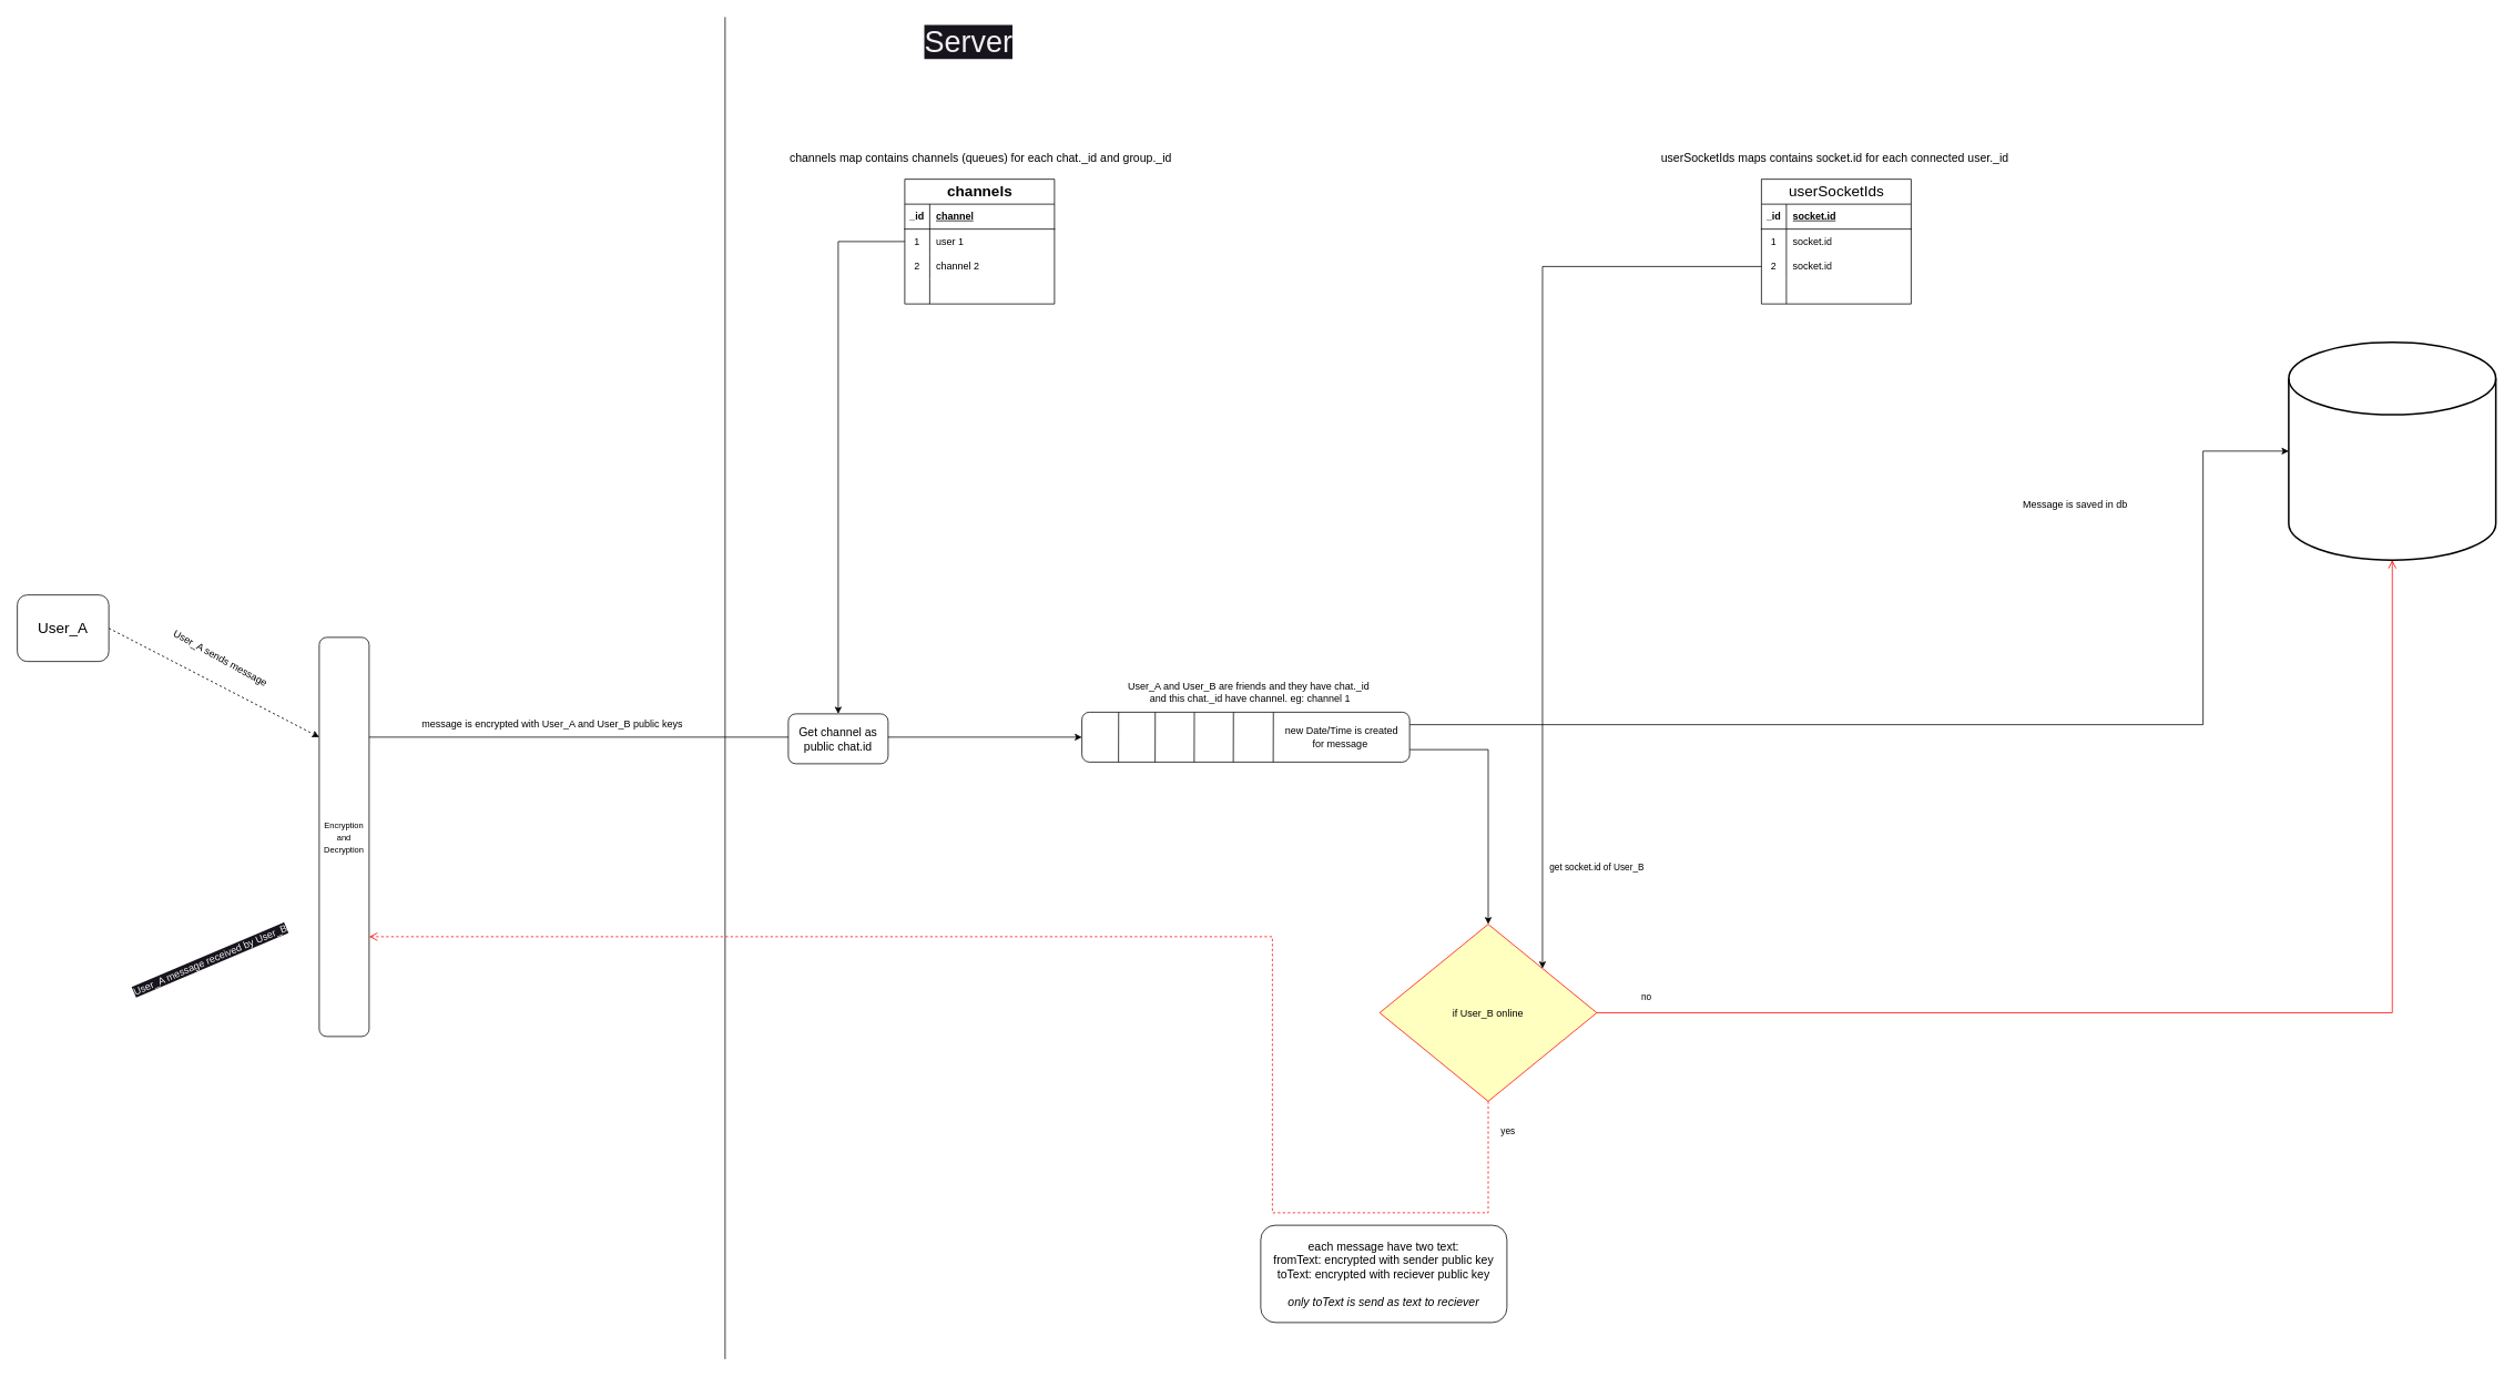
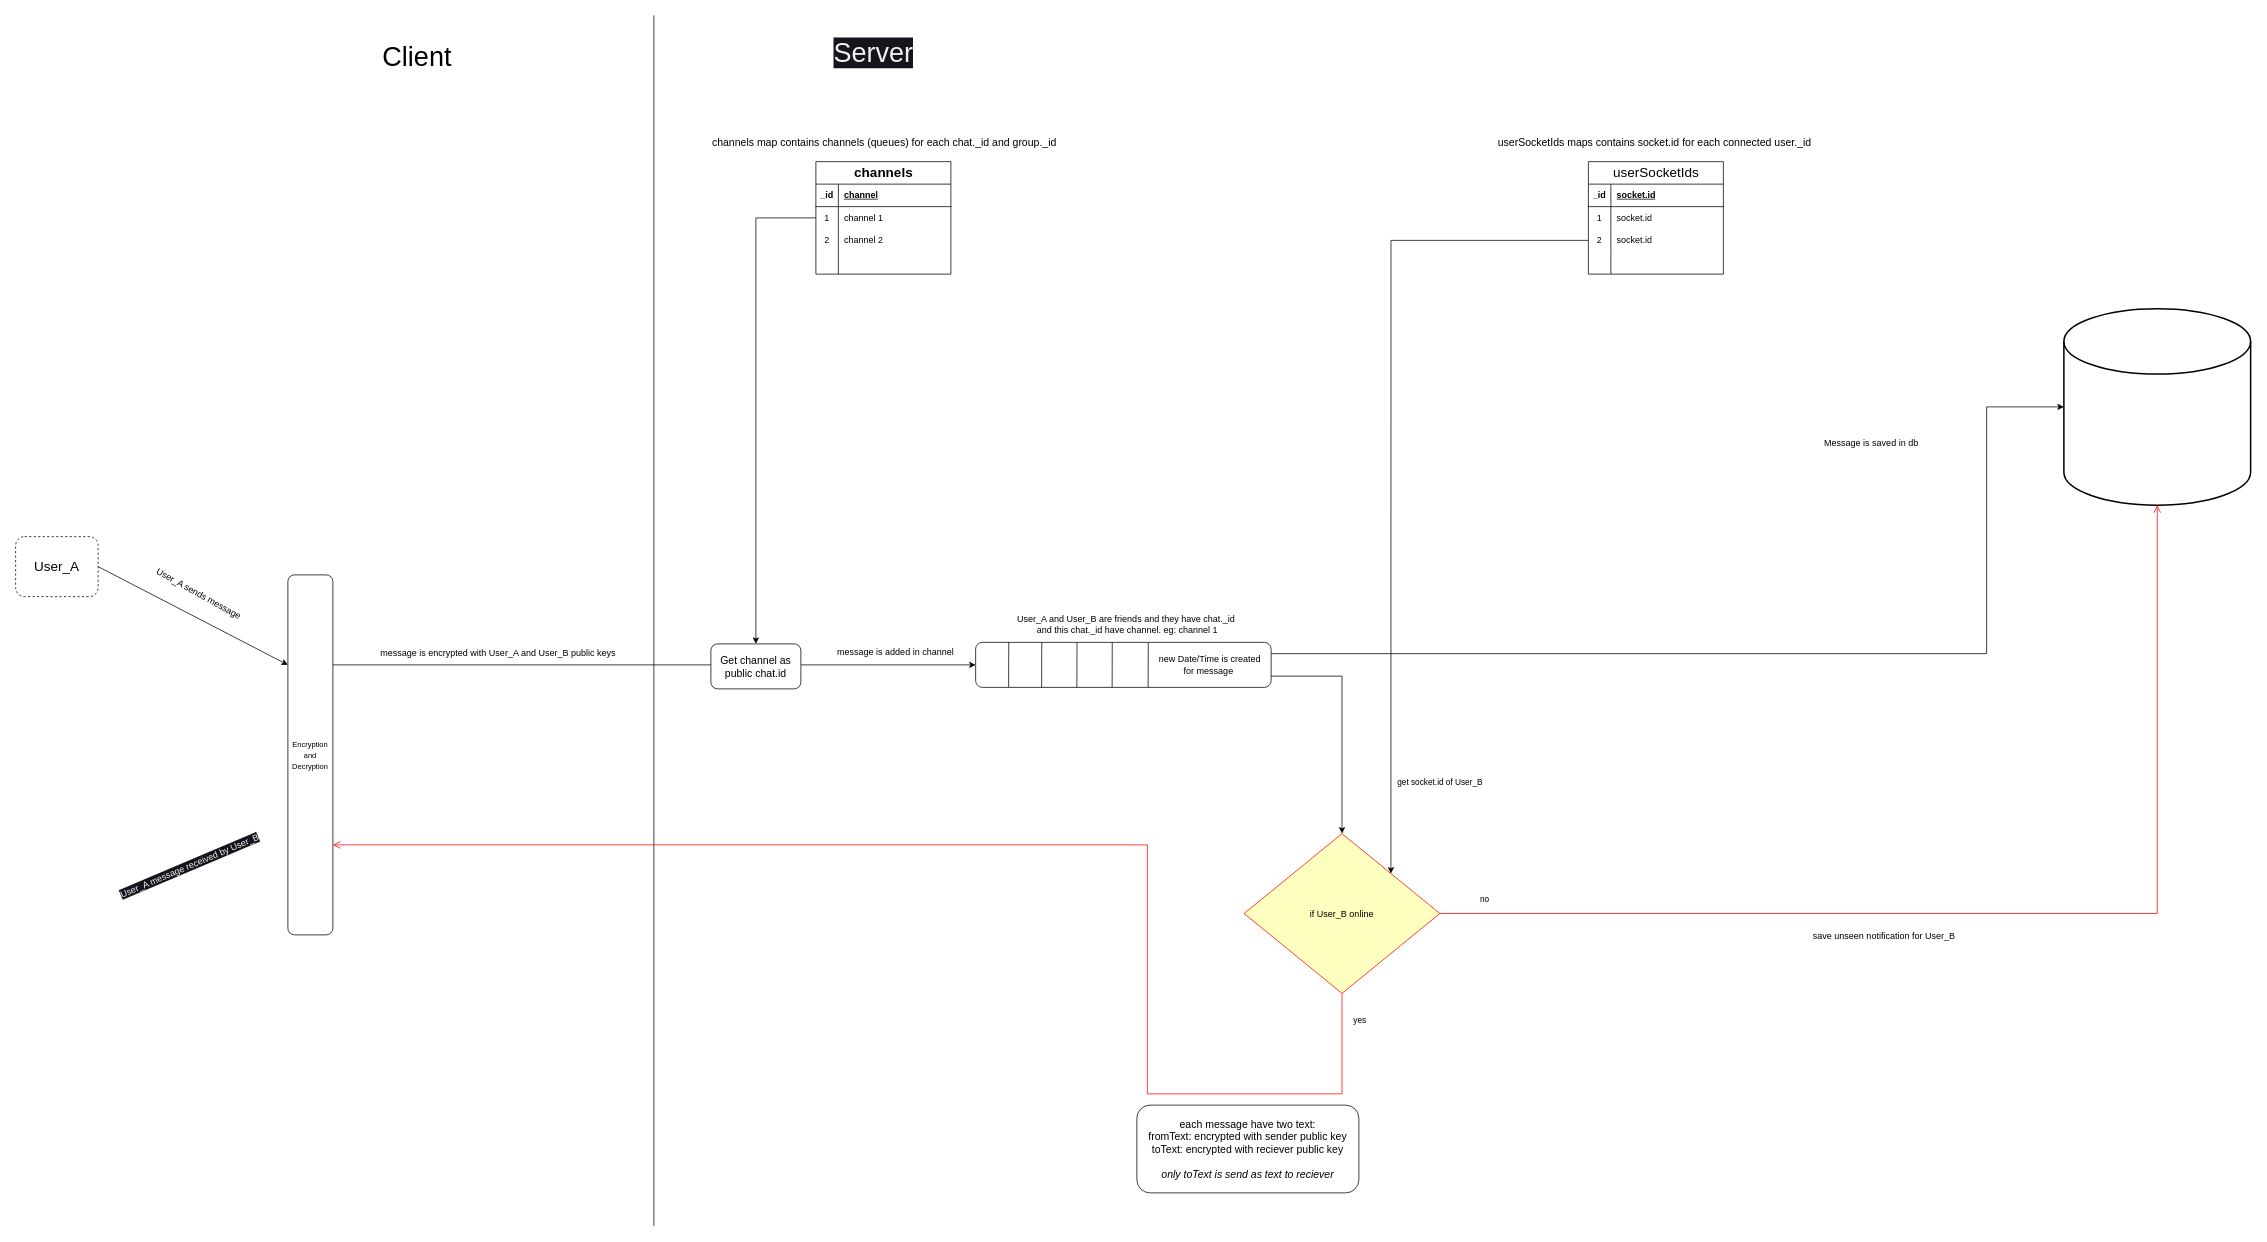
- <mxCell id="10" value="&lt;span style=&quot;color: rgb(240, 240, 240); font-family: Helvetica; font-size: 36px; font-style: normal; font-variant-ligatures: normal; font-variant-caps: normal; font-weight: 400; letter-spacing: normal; orphans: 2; text-align: center; text-indent: 0px; text-transform: none; widows: 2; word-spacing: 0px; -webkit-text-stroke-width: 0px; white-space: nowrap; background-color: rgb(24, 20, 29); text-decoration-thickness: initial; text-decoration-style: initial; text-decoration-color: initial; display: inline !important; float: none;&quot;&gt;Server&lt;/span&gt;" style="text;whiteSpace=wrap;html=1;" parent="1" vertex="1"><mxGeometry x="1109.003" y="22.005" width="120" height="65" as="geometry" /></mxCell>
+ <mxCell id="10" value="&lt;span style=&quot;color: rgb(240, 240, 240); font-family: Helvetica; font-size: 36px; font-style: normal; font-variant-ligatures: normal; font-variant-caps: normal; font-weight: 400; letter-spacing: normal; orphans: 2; text-align: center; text-indent: 0px; text-transform: none; widows: 2; word-spacing: 0px; -webkit-text-stroke-width: 0px; white-space: nowrap; background-color: rgb(24, 20, 29); text-decoration-thickness: initial; text-decoration-style: initial; text-decoration-color: initial; display: inline !important; float: none;&quot;&gt;Server&lt;/span&gt;" style="text;whiteSpace=wrap;html=1;" parent="1" vertex="1"><mxGeometry x="1109.003" y="42.005" width="120" height="65" as="geometry" /></mxCell>
+ <mxCell id="9" value="&lt;font style=&quot;font-size: 36px;&quot;&gt;Client&lt;/font&gt;" style="text;html=1;align=center;verticalAlign=middle;resizable=0;points=[];autosize=1;strokeColor=none;fillColor=none;" parent="1" vertex="1"><mxGeometry x="500" y="47" width="110" height="55" as="geometry" /></mxCell>
- <mxCell id="21" value="user 1" style="shape=partialRectangle;connectable=0;fillColor=none;top=0;left=0;bottom=0;right=0;align=left;spacingLeft=6;overflow=hidden;whiteSpace=wrap;html=1;" parent="19" vertex="1"><mxGeometry x="30" width="150" height="30" as="geometry"><mxRectangle width="150" height="30" as="alternateBounds" /></mxGeometry></mxCell>
+ <mxCell id="21" value="channel 1" style="shape=partialRectangle;connectable=0;fillColor=none;top=0;left=0;bottom=0;right=0;align=left;spacingLeft=6;overflow=hidden;whiteSpace=wrap;html=1;" parent="19" vertex="1"><mxGeometry x="30" width="150" height="30" as="geometry"><mxRectangle width="150" height="30" as="alternateBounds" /></mxGeometry></mxCell>
- <mxCell id="31" value="Message is saved in db" style="text;html=1;align=center;verticalAlign=middle;resizable=0;points=[];autosize=1;strokeColor=none;fillColor=none;" parent="1" vertex="1"><mxGeometry x="2422" y="593" width="143" height="26" as="geometry" /></mxCell>
+ <mxCell id="31" value="Message is saved in db" style="text;html=1;align=center;verticalAlign=middle;resizable=0;points=[];autosize=1;strokeColor=none;fillColor=none;" parent="1" vertex="1"><mxGeometry x="2422" y="578" width="143" height="26" as="geometry" /></mxCell>
- <mxCell id="2" value="&lt;font style=&quot;font-size: 18px;&quot;&gt;User_A&lt;/font&gt;" style="rounded=1;whiteSpace=wrap;html=1;" parent="1" vertex="1"><mxGeometry x="20" y="715" width="110" height="80" as="geometry" /></mxCell>
+ <mxCell id="2" value="&lt;font style=&quot;font-size: 18px;&quot;&gt;User_A&lt;/font&gt;" style="rounded=1;whiteSpace=wrap;html=1;dashed=1;" parent="1" vertex="1"><mxGeometry x="20" y="715" width="110" height="80" as="geometry" /></mxCell>
- <mxCell id="5" value="" style="endArrow=classic;html=1;rounded=0;exitX=1;exitY=0.5;exitDx=0;exitDy=0;entryX=0.25;entryY=1;entryDx=0;entryDy=0;dashed=1;" parent="1" source="2" target="4" edge="1"><mxGeometry width="50" height="50" relative="1" as="geometry"><mxPoint x="583" y="1046" as="sourcePoint" /><mxPoint x="633" y="996" as="targetPoint" /></mxGeometry></mxCell>
+ <mxCell id="5" value="" style="endArrow=classic;html=1;rounded=0;exitX=1;exitY=0.5;exitDx=0;exitDy=0;entryX=0.25;entryY=1;entryDx=0;entryDy=0;" parent="1" source="2" target="4" edge="1"><mxGeometry width="50" height="50" relative="1" as="geometry"><mxPoint x="583" y="1046" as="sourcePoint" /><mxPoint x="633" y="996" as="targetPoint" /></mxGeometry></mxCell>
+ <mxCell id="29" value="message is added in channel" style="text;html=1;align=center;verticalAlign=middle;resizable=0;points=[];autosize=1;strokeColor=none;fillColor=none;" parent="1" vertex="1"><mxGeometry x="1106" y="856" width="173" height="26" as="geometry" /></mxCell>
- <mxCell id="40" value="yes" style="edgeStyle=orthogonalEdgeStyle;html=1;align=left;verticalAlign=top;endArrow=open;endSize=8;strokeColor=#ff0000;rounded=0;exitX=0.5;exitY=1;exitDx=0;exitDy=0;entryX=0.75;entryY=0;entryDx=0;entryDy=0;dashed=1;" parent="1" source="38" target="4" edge="1"><mxGeometry x="-0.975" y="13" relative="1" as="geometry"><mxPoint x="613" y="1256" as="targetPoint" /><Array as="points"><mxPoint x="1789" y="1458" /><mxPoint x="1529" y="1458" /><mxPoint x="1529" y="1126" /></Array><mxPoint as="offset" /></mxGeometry></mxCell>
+ <mxCell id="40" value="yes" style="edgeStyle=orthogonalEdgeStyle;html=1;align=left;verticalAlign=top;endArrow=open;endSize=8;strokeColor=#ff0000;rounded=0;exitX=0.5;exitY=1;exitDx=0;exitDy=0;entryX=0.75;entryY=0;entryDx=0;entryDy=0;" parent="1" source="38" target="4" edge="1"><mxGeometry x="-0.975" y="13" relative="1" as="geometry"><mxPoint x="613" y="1256" as="targetPoint" /><Array as="points"><mxPoint x="1789" y="1458" /><mxPoint x="1529" y="1458" /><mxPoint x="1529" y="1126" /></Array><mxPoint as="offset" /></mxGeometry></mxCell>
+ <mxCell id="41" value="save unseen notification for User_B" style="text;html=1;align=center;verticalAlign=middle;resizable=0;points=[];autosize=1;strokeColor=none;fillColor=none;" parent="1" vertex="1"><mxGeometry x="2407" y="1235" width="207" height="26" as="geometry" /></mxCell>
